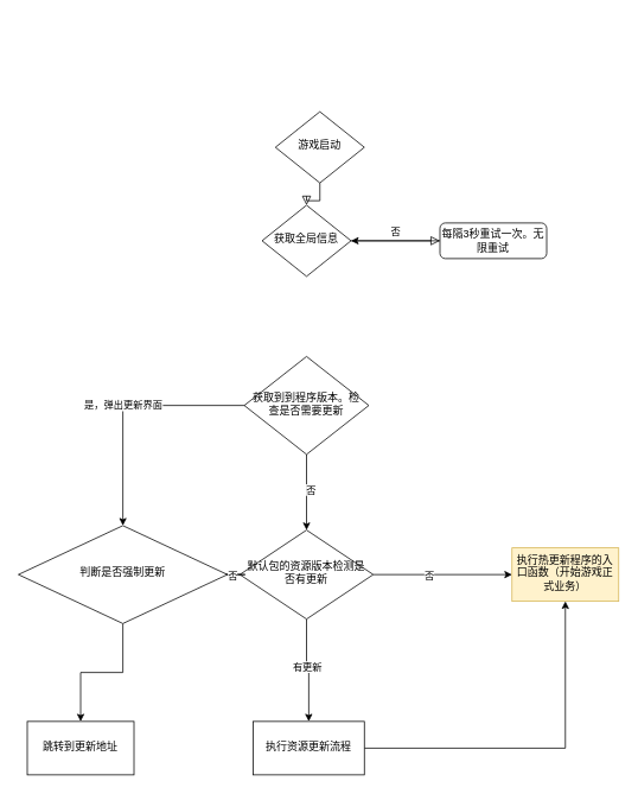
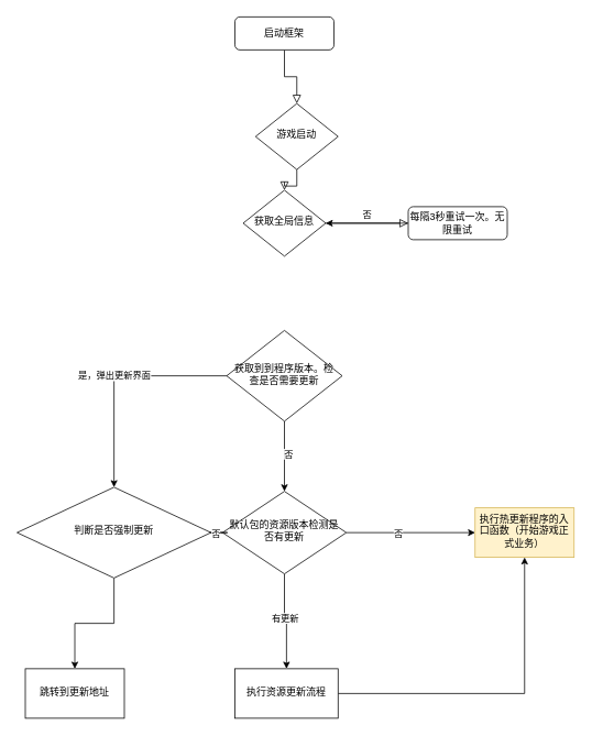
+ <mxCell id="3" value="启动框架" style="rounded=1;whiteSpace=wrap;html=1;fontSize=12;glass=0;strokeWidth=1;shadow=0;" parent="1" vertex="1"><mxGeometry x="284" y="20" width="120" height="40" as="geometry" /></mxCell>
+ <mxCell id="2" value="" style="rounded=0;html=1;jettySize=auto;orthogonalLoop=1;fontSize=11;endArrow=block;endFill=0;endSize=8;strokeWidth=1;shadow=0;labelBackgroundColor=none;edgeStyle=orthogonalEdgeStyle;" parent="1" source="3" target="5" edge="1"><mxGeometry relative="1" as="geometry" /></mxCell>
